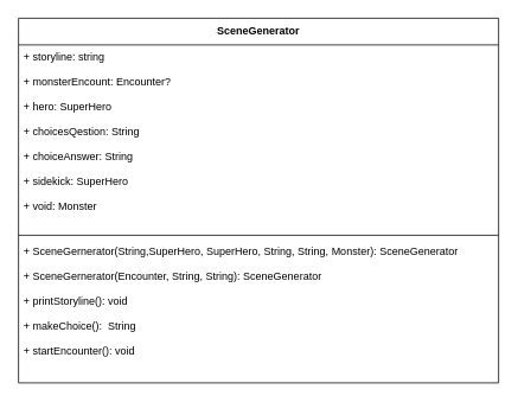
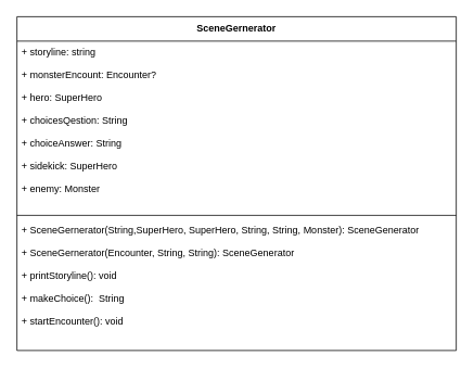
- <mxCell id="2" value="SceneGenerator" style="swimlane;fontStyle=1;align=center;verticalAlign=top;childLayout=stackLayout;horizontal=1;startSize=30;horizontalStack=0;resizeParent=1;resizeParentMax=0;resizeLast=0;collapsible=1;marginBottom=0;" vertex="1" parent="1"><mxGeometry x="20" y="20" width="540" height="410" as="geometry" /></mxCell>
+ <mxCell id="2" value="SceneGernerator" style="swimlane;fontStyle=1;align=center;verticalAlign=top;childLayout=stackLayout;horizontal=1;startSize=30;horizontalStack=0;resizeParent=1;resizeParentMax=0;resizeLast=0;collapsible=1;marginBottom=0;" vertex="1" parent="1"><mxGeometry x="20" y="20" width="540" height="410" as="geometry" /></mxCell>
- <mxCell id="3" value="+ storyline: string&#10;&#10;+ monsterEncount: Encounter?&#10;&#10;+ hero: SuperHero&#10;&#10;+ choicesQestion: String&#10;&#10;+ choiceAnswer: String&#10;&#10;+ sidekick: SuperHero&#10;&#10;+ void: Monster" style="text;strokeColor=none;fillColor=none;align=left;verticalAlign=top;spacingLeft=4;spacingRight=4;overflow=hidden;rotatable=0;points=[[0,0.5],[1,0.5]];portConstraint=eastwest;" vertex="1" parent="2"><mxGeometry y="30" width="540" height="210" as="geometry" /></mxCell>
+ <mxCell id="3" value="+ storyline: string&#10;&#10;+ monsterEncount: Encounter?&#10;&#10;+ hero: SuperHero&#10;&#10;+ choicesQestion: String&#10;&#10;+ choiceAnswer: String&#10;&#10;+ sidekick: SuperHero&#10;&#10;+ enemy: Monster" style="text;strokeColor=none;fillColor=none;align=left;verticalAlign=top;spacingLeft=4;spacingRight=4;overflow=hidden;rotatable=0;points=[[0,0.5],[1,0.5]];portConstraint=eastwest;" vertex="1" parent="2"><mxGeometry y="30" width="540" height="210" as="geometry" /></mxCell>
